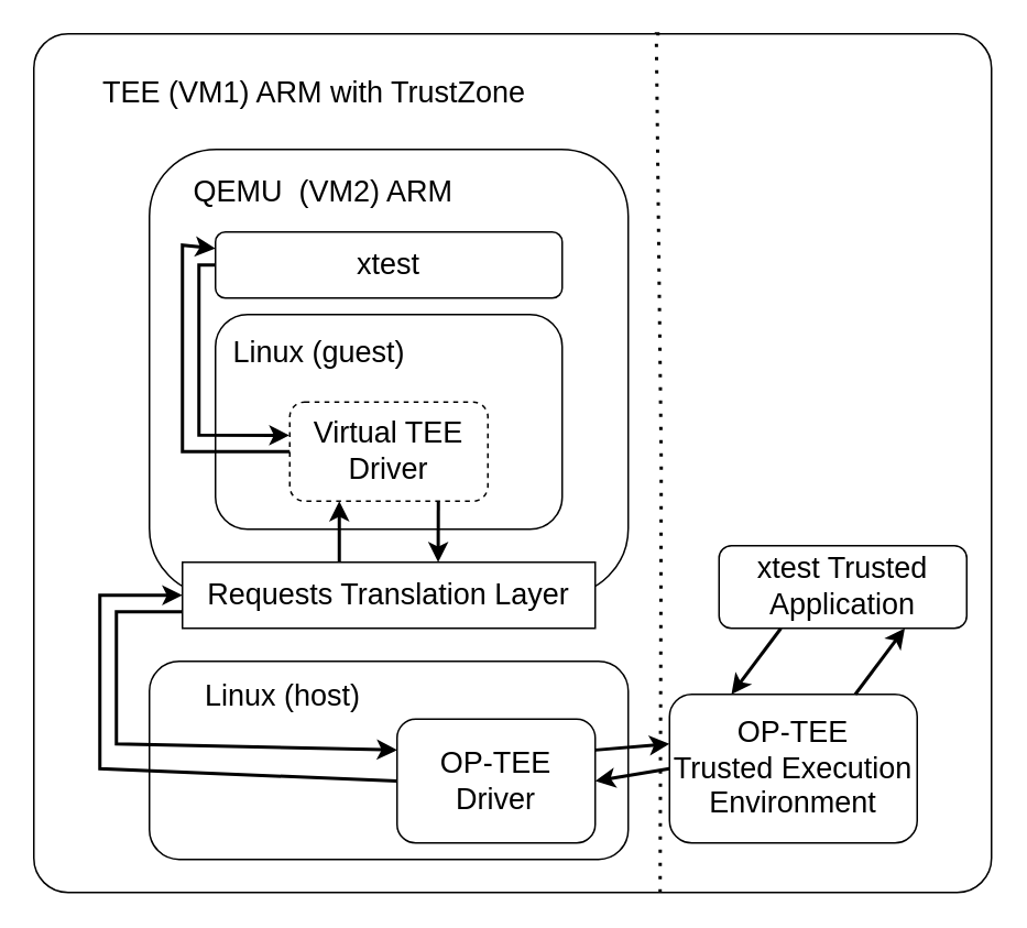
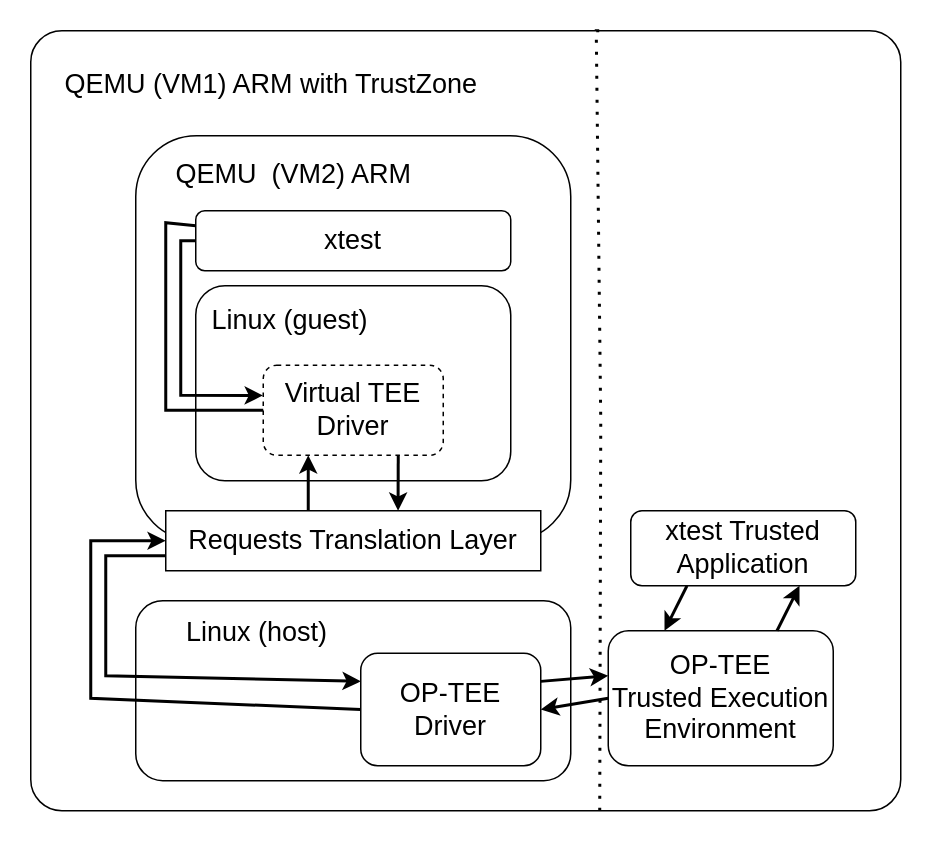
- <mxCell id="2" value="TEE (VM1) ARM with TrustZone" style="rounded=1;whiteSpace=wrap;html=1;fontSize=18;spacing=-48;labelPosition=left;verticalLabelPosition=top;align=right;verticalAlign=bottom;spacingRight=-250;glass=0;arcSize=4;" vertex="1" parent="1"><mxGeometry x="20" y="20" width="580" height="520" as="geometry" /></mxCell>
+ <mxCell id="2" value="QEMU (VM1) ARM with TrustZone" style="rounded=1;whiteSpace=wrap;html=1;fontSize=18;spacing=-48;labelPosition=left;verticalLabelPosition=top;align=right;verticalAlign=bottom;spacingRight=-250;glass=0;arcSize=4;" vertex="1" parent="1"><mxGeometry x="20" y="20" width="580" height="520" as="geometry" /></mxCell>
- <mxCell id="11" value="" style="endArrow=classic;html=1;rounded=0;strokeWidth=2;fontSize=18;entryX=0;entryY=0.25;entryDx=0;entryDy=0;exitX=0;exitY=0.5;exitDx=0;exitDy=0;" edge="1" parent="1" source="6" target="7"><mxGeometry width="50" height="50" relative="1" as="geometry"><mxPoint x="175" y="277" as="sourcePoint" /><mxPoint x="130" y="152" as="targetPoint" /><Array as="points"><mxPoint x="110" y="273" /><mxPoint x="110" y="148" /></Array></mxGeometry></mxCell>
+ <mxCell id="11" value="" style="endArrow=none;html=1;rounded=0;strokeWidth=2;fontSize=18;entryX=0;entryY=0.25;entryDx=0;entryDy=0;exitX=0;exitY=0.5;exitDx=0;exitDy=0;" edge="1" parent="1" source="6" target="7"><mxGeometry width="50" height="50" relative="1" as="geometry"><mxPoint x="175" y="277" as="sourcePoint" /><mxPoint x="130" y="152" as="targetPoint" /><Array as="points"><mxPoint x="110" y="273" /><mxPoint x="110" y="148" /></Array></mxGeometry></mxCell>
- <mxCell id="19" value="xtest Trusted Application" style="rounded=1;whiteSpace=wrap;html=1;align=center;spacingTop=0;labelPosition=center;verticalLabelPosition=middle;verticalAlign=middle;spacingBottom=0;spacing=0;fontSize=18;" vertex="1" parent="1"><mxGeometry x="435" y="330" width="150" height="50" as="geometry" /></mxCell>
+ <mxCell id="19" value="xtest Trusted Application" style="rounded=1;whiteSpace=wrap;html=1;align=center;spacingTop=0;labelPosition=center;verticalLabelPosition=middle;verticalAlign=middle;spacingBottom=0;spacing=0;fontSize=18;" vertex="1" parent="1"><mxGeometry x="420" y="340" width="150" height="50" as="geometry" /></mxCell>
